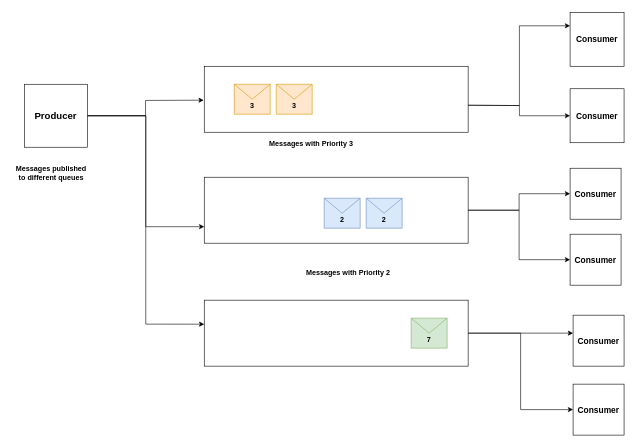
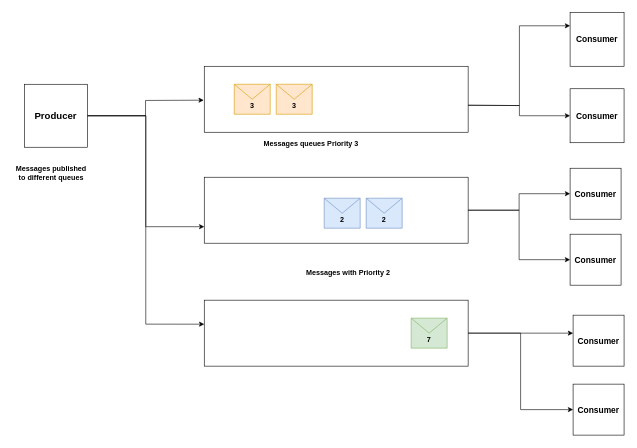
- <mxCell id="13" value="&lt;b&gt;Messages with Priority 3&amp;nbsp;&lt;/b&gt;" style="text;html=1;strokeColor=none;fillColor=none;align=center;verticalAlign=middle;whiteSpace=wrap;rounded=0;fontSize=12;" vertex="1" parent="1"><mxGeometry x="400" y="220" width="240" height="40" as="geometry" /></mxCell>
+ <mxCell id="13" value="&lt;b&gt;Messages queues Priority 3&amp;nbsp;&lt;/b&gt;" style="text;html=1;strokeColor=none;fillColor=none;align=center;verticalAlign=middle;whiteSpace=wrap;rounded=0;fontSize=12;" vertex="1" parent="1"><mxGeometry x="400" y="220" width="240" height="40" as="geometry" /></mxCell>
